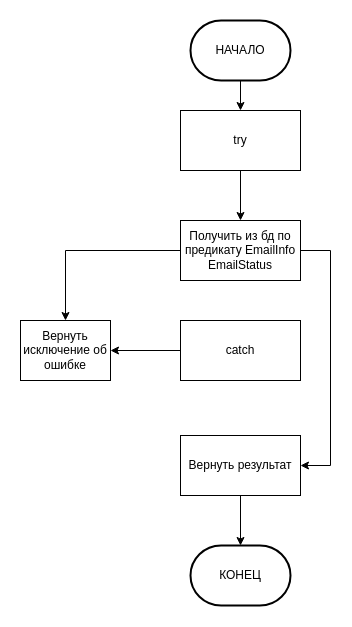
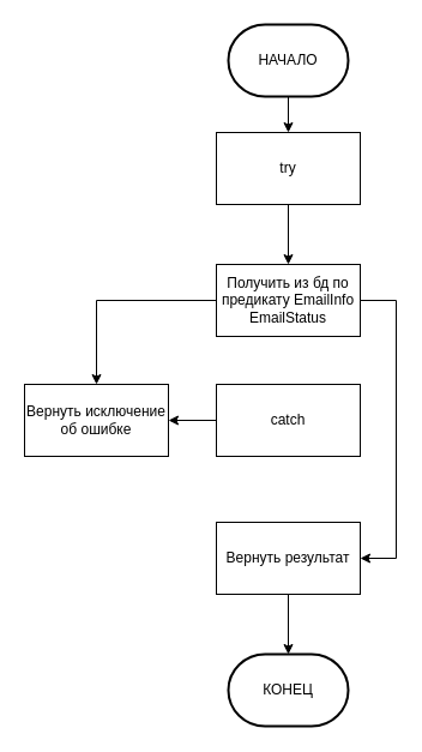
- <mxCell id="13" value="Вернуть исключение об ошибке" style="rounded=0;whiteSpace=wrap;html=1;" vertex="1" parent="1"><mxGeometry x="20" y="320" width="90" height="60" as="geometry" /></mxCell>
+ <mxCell id="13" value="Вернуть исключение об ошибке" style="rounded=0;whiteSpace=wrap;html=1;" vertex="1" parent="1"><mxGeometry x="20" y="320" width="120" height="60" as="geometry" /></mxCell>
